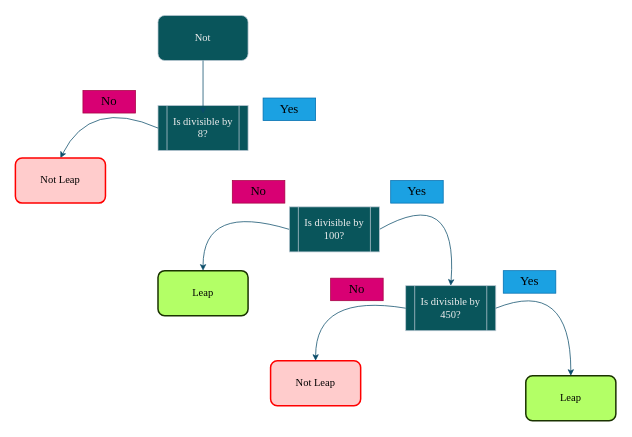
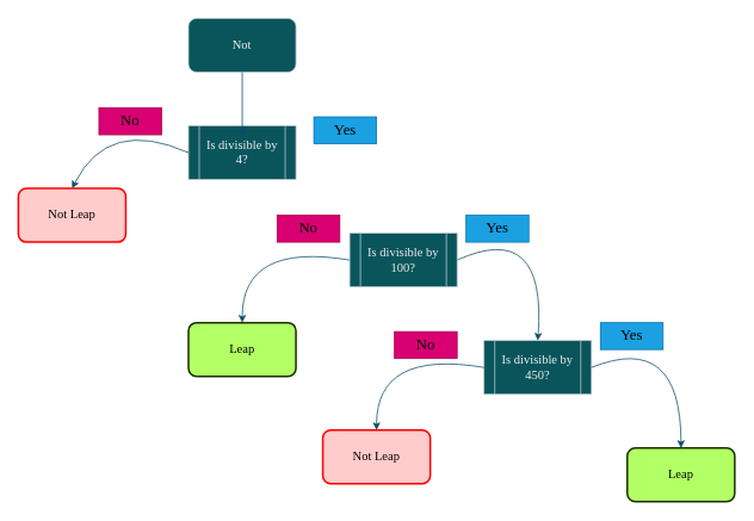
- <mxCell id="3" value="Is divisible by 8?" style="shape=process;whiteSpace=wrap;html=1;backgroundOutline=1;strokeColor=#BAC8D3;fontColor=#EEEEEE;fillColor=#09555B;labelBackgroundColor=none;fontFamily=Lucida Console;fontSize=14;" vertex="1" parent="1"><mxGeometry x="210" y="140" width="120" height="60" as="geometry" /></mxCell>
+ <mxCell id="3" value="Is divisible by 4?" style="shape=process;whiteSpace=wrap;html=1;backgroundOutline=1;strokeColor=#BAC8D3;fontColor=#EEEEEE;fillColor=#09555B;labelBackgroundColor=none;fontFamily=Lucida Console;fontSize=14;" vertex="1" parent="1"><mxGeometry x="210" y="140" width="120" height="60" as="geometry" /></mxCell>
- <mxCell id="10" value="Is divisible by 100?" style="shape=process;whiteSpace=wrap;html=1;backgroundOutline=1;strokeColor=#BAC8D3;fontColor=#EEEEEE;fillColor=#09555B;labelBackgroundColor=none;fontFamily=Lucida Console;fontSize=14;" vertex="1" parent="1"><mxGeometry x="385" y="275" width="120" height="60" as="geometry" /></mxCell>
+ <mxCell id="10" value="Is divisible by 100?" style="shape=process;whiteSpace=wrap;html=1;backgroundOutline=1;strokeColor=#BAC8D3;fontColor=#EEEEEE;fillColor=#09555B;labelBackgroundColor=none;fontFamily=Lucida Console;fontSize=14;" vertex="1" parent="1"><mxGeometry x="390" y="260" width="120" height="60" as="geometry" /></mxCell>
